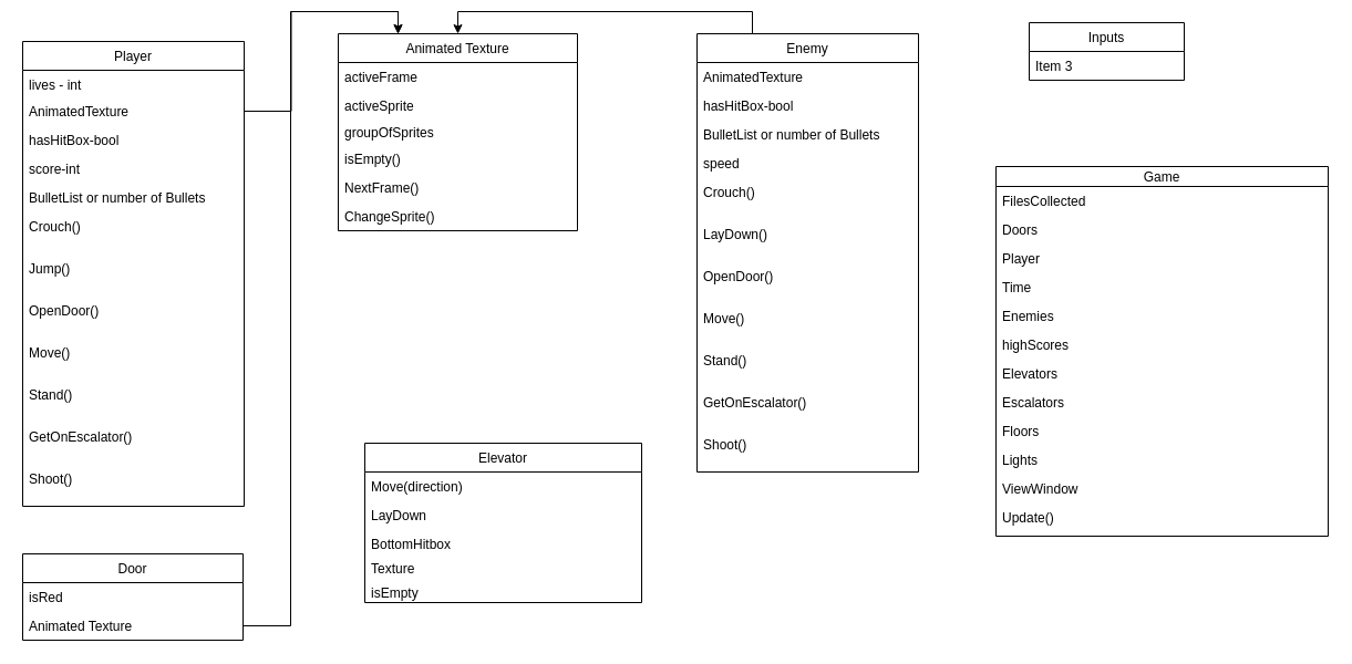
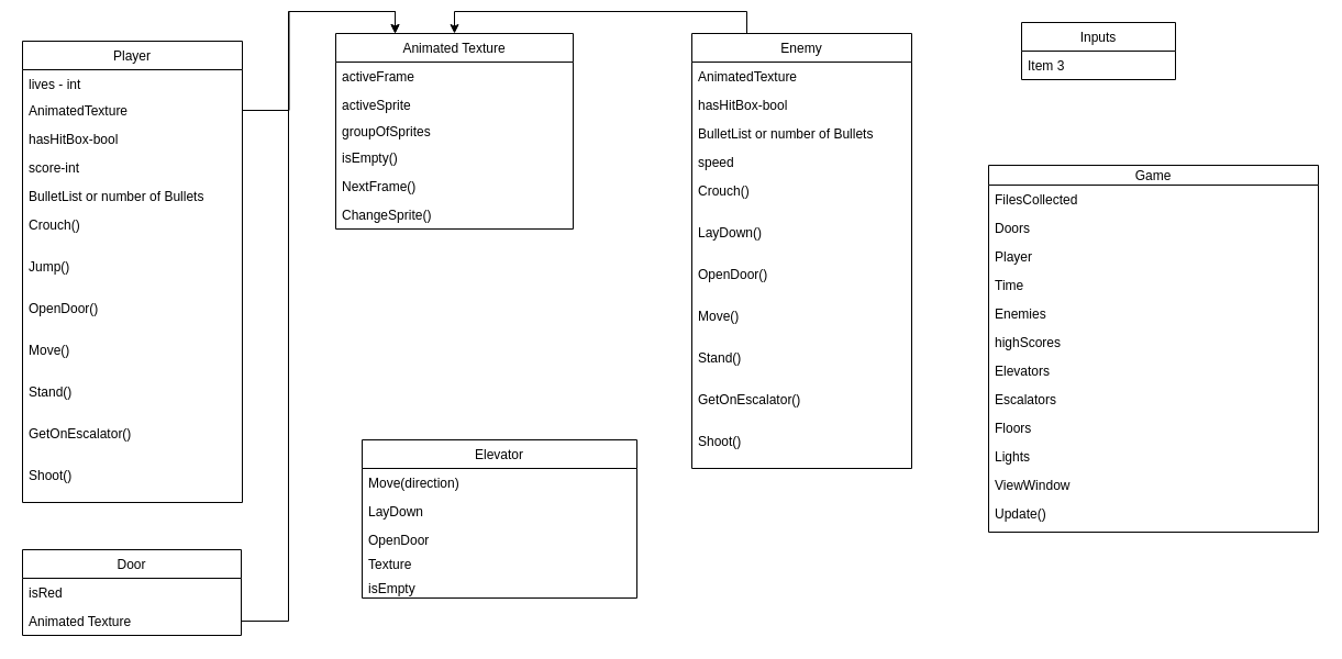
- <mxCell id="58" value="BottomHitbox" style="text;strokeColor=none;fillColor=none;align=left;verticalAlign=top;spacingLeft=4;spacingRight=4;overflow=hidden;rotatable=0;points=[[0,0.5],[1,0.5]];portConstraint=eastwest;" vertex="1" parent="55"><mxGeometry y="78" width="250" height="22" as="geometry" /></mxCell>
+ <mxCell id="58" value="OpenDoor" style="text;strokeColor=none;fillColor=none;align=left;verticalAlign=top;spacingLeft=4;spacingRight=4;overflow=hidden;rotatable=0;points=[[0,0.5],[1,0.5]];portConstraint=eastwest;" vertex="1" parent="55"><mxGeometry y="78" width="250" height="22" as="geometry" /></mxCell>
